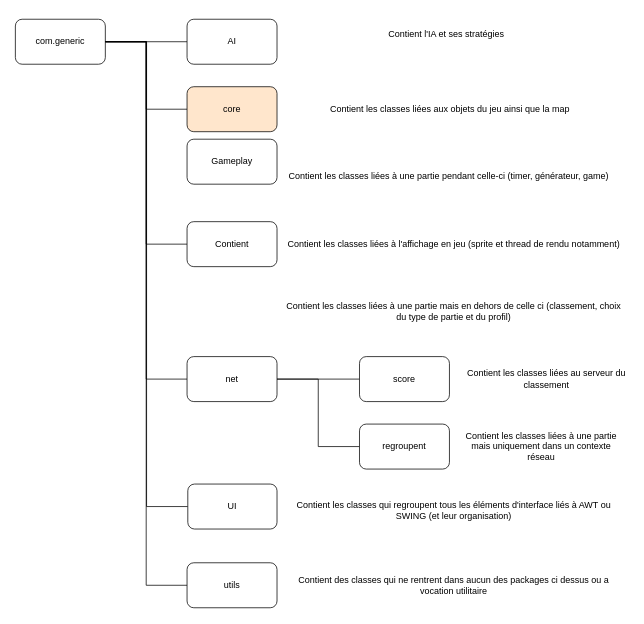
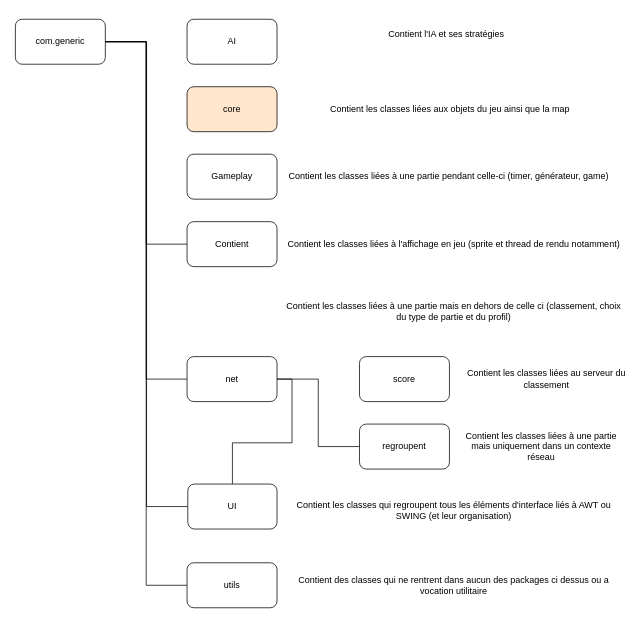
- <mxCell id="3" style="edgeStyle=orthogonalEdgeStyle;rounded=0;orthogonalLoop=1;jettySize=auto;html=1;exitX=0;exitY=0.5;exitDx=0;exitDy=0;endArrow=none;endFill=0;entryX=1;entryY=0.5;entryDx=0;entryDy=0;" edge="1" parent="1" source="4" target="2"><mxGeometry relative="1" as="geometry"><mxPoint x="190" y="55" as="targetPoint" /></mxGeometry></mxCell>
- <mxCell id="5" style="edgeStyle=orthogonalEdgeStyle;rounded=0;orthogonalLoop=1;jettySize=auto;html=1;exitX=0;exitY=0.5;exitDx=0;exitDy=0;endArrow=none;endFill=0;entryX=1;entryY=0.5;entryDx=0;entryDy=0;" edge="1" parent="1" source="6" target="2"><mxGeometry relative="1" as="geometry"><mxPoint x="210" y="75" as="targetPoint" /></mxGeometry></mxCell>
- <mxCell id="7" value="Gameplay" style="rounded=1;whiteSpace=wrap;html=1;" vertex="1" parent="1"><mxGeometry x="249" y="185" width="120" height="60" as="geometry" /></mxCell>
+ <mxCell id="7" value="Gameplay" style="rounded=1;whiteSpace=wrap;html=1;" vertex="1" parent="1"><mxGeometry x="249" y="205" width="120" height="60" as="geometry" /></mxCell>
- <mxCell id="10" style="edgeStyle=orthogonalEdgeStyle;rounded=0;orthogonalLoop=1;jettySize=auto;html=1;exitX=1;exitY=0.5;exitDx=0;exitDy=0;entryX=0;entryY=0.5;entryDx=0;entryDy=0;endArrow=none;endFill=0;" edge="1" parent="1" source="12" target="16"><mxGeometry relative="1" as="geometry" /></mxCell>
+ <mxCell id="10" style="edgeStyle=orthogonalEdgeStyle;rounded=0;orthogonalLoop=1;jettySize=auto;html=1;exitX=1;exitY=0.5;exitDx=0;exitDy=0;endArrow=none;endFill=0;" edge="1" parent="1" source="12" target="14"><mxGeometry relative="1" as="geometry" /></mxCell>
